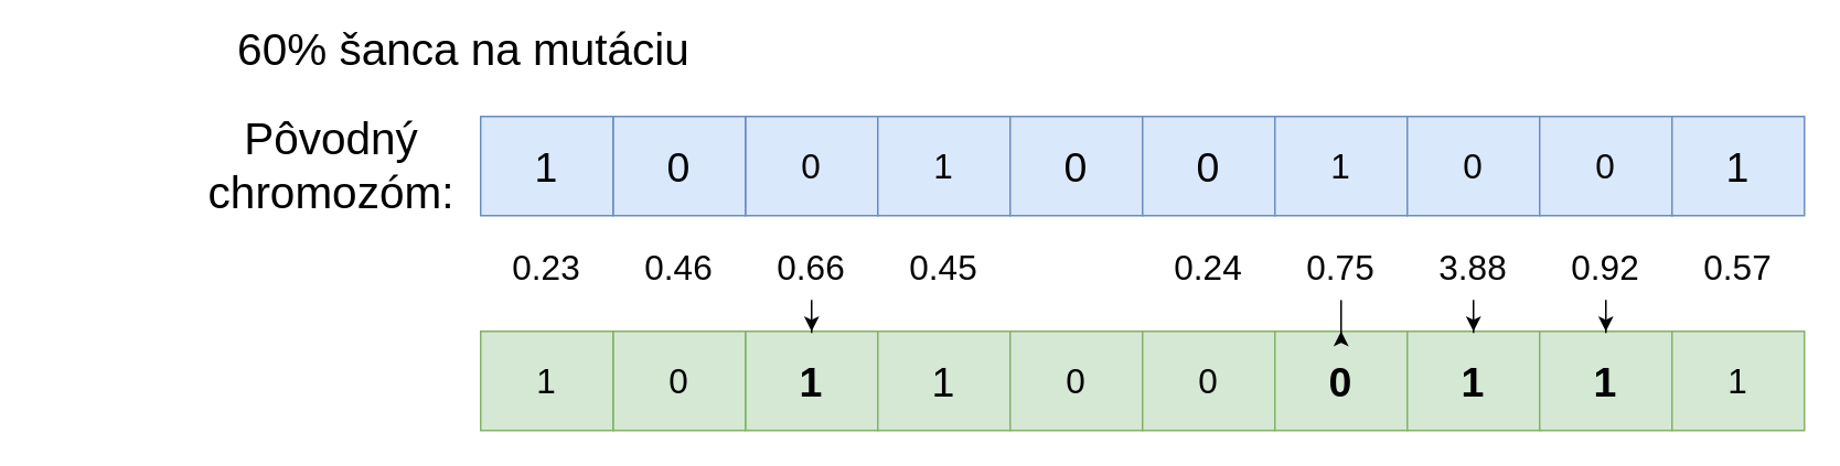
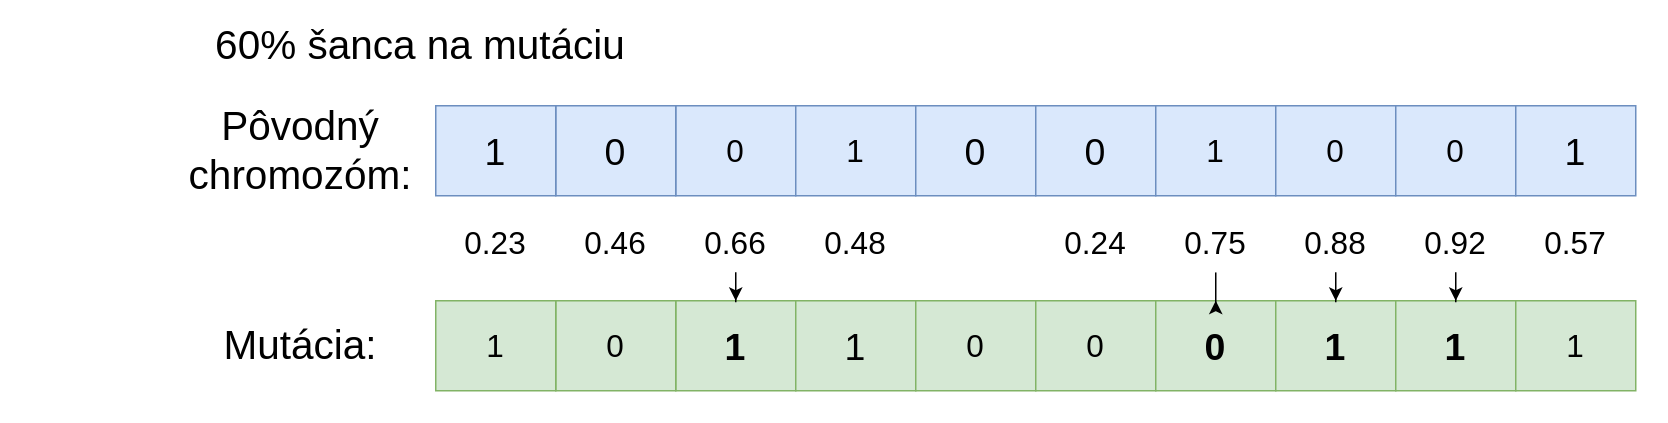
- <mxCell id="24" value="0.45" style="rounded=0;whiteSpace=wrap;html=1;fontSize=21;gradientColor=none;fillColor=#ffffff;strokeColor=none;" parent="1" vertex="1"><mxGeometry x="530" y="141" width="80" height="40" as="geometry" /></mxCell>
+ <mxCell id="24" value="0.48" style="rounded=0;whiteSpace=wrap;html=1;fontSize=21;gradientColor=none;fillColor=#ffffff;strokeColor=none;" parent="1" vertex="1"><mxGeometry x="530" y="141" width="80" height="40" as="geometry" /></mxCell>
- <mxCell id="29" value="3.88" style="rounded=0;whiteSpace=wrap;html=1;fontSize=21;gradientColor=none;fillColor=#ffffff;strokeColor=none;" parent="1" vertex="1"><mxGeometry x="850" y="141" width="80" height="40" as="geometry" /></mxCell>
+ <mxCell id="29" value="0.88" style="rounded=0;whiteSpace=wrap;html=1;fontSize=21;gradientColor=none;fillColor=#ffffff;strokeColor=none;" parent="1" vertex="1"><mxGeometry x="850" y="141" width="80" height="40" as="geometry" /></mxCell>
+ <mxCell id="37" value="Mutácia:" style="text;html=1;strokeColor=none;fillColor=none;align=center;verticalAlign=middle;whiteSpace=wrap;rounded=0;fontSize=27;" parent="1" vertex="1"><mxGeometry x="140" y="220" width="120" height="20" as="geometry" /></mxCell>
